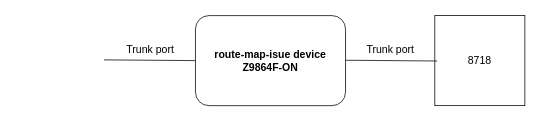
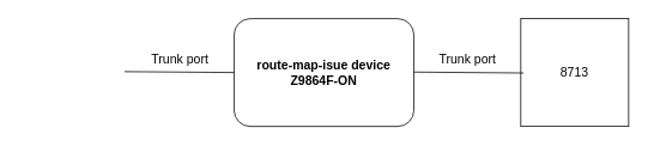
- <mxCell id="3" value="&lt;font style=&quot;font-size: 14px;&quot;&gt;8718&lt;/font&gt;" style="whiteSpace=wrap;html=1;aspect=fixed;" vertex="1" parent="2"><mxGeometry x="559" width="120" height="120" as="geometry" /></mxCell>
+ <mxCell id="3" value="&lt;font style=&quot;font-size: 14px;&quot;&gt;8713&lt;/font&gt;" style="whiteSpace=wrap;html=1;aspect=fixed;" vertex="1" parent="2"><mxGeometry x="559" width="120" height="120" as="geometry" /></mxCell>
